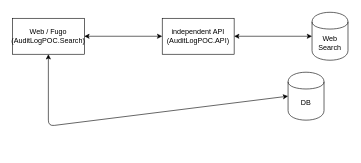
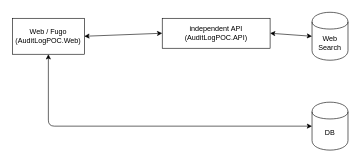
- <mxCell id="2" value="Web /&amp;nbsp;Fugo&lt;br&gt;(AuditLogPOC.Search)" style="rounded=0;whiteSpace=wrap;html=1;" vertex="1" parent="1"><mxGeometry x="20" y="30" width="120" height="60" as="geometry" /></mxCell>
+ <mxCell id="2" value="Web /&amp;nbsp;Fugo&lt;br&gt;(AuditLogPOC.Web)" style="rounded=0;whiteSpace=wrap;html=1;" vertex="1" parent="1"><mxGeometry x="20" y="30" width="120" height="60" as="geometry" /></mxCell>
- <mxCell id="3" value="independent API&lt;br&gt;(AuditLogPOC.API)" style="rounded=0;whiteSpace=wrap;html=1;" vertex="1" parent="1"><mxGeometry x="270" y="30" width="120" height="60" as="geometry" /></mxCell>
+ <mxCell id="3" value="independent API&lt;br&gt;(AuditLogPOC.API)" style="rounded=0;whiteSpace=wrap;html=1;" vertex="1" parent="1"><mxGeometry x="270" y="30" width="180" height="50" as="geometry" /></mxCell>
- <mxCell id="4" value="DB" style="shape=cylinder;whiteSpace=wrap;html=1;boundedLbl=1;backgroundOutline=1;" vertex="1" parent="1"><mxGeometry x="480" y="120" width="60" height="80" as="geometry" /></mxCell>
+ <mxCell id="4" value="DB" style="shape=cylinder;whiteSpace=wrap;html=1;boundedLbl=1;backgroundOutline=1;" vertex="1" parent="1"><mxGeometry x="520" y="170" width="60" height="80" as="geometry" /></mxCell>
